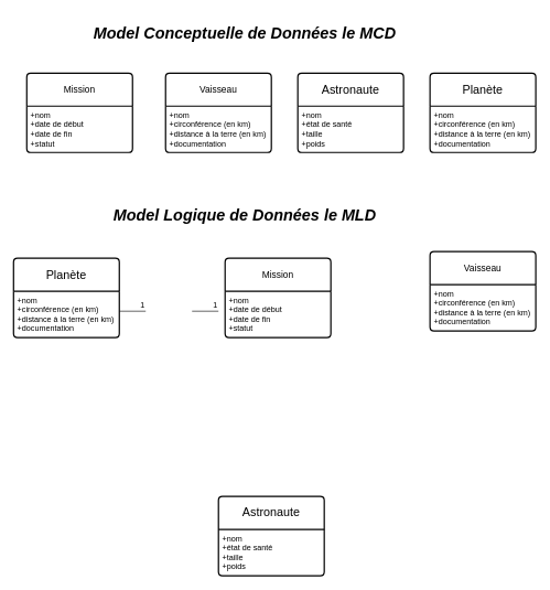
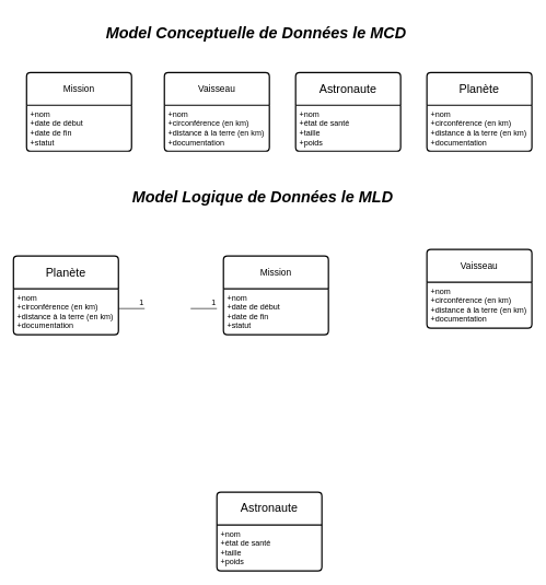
- <mxCell id="10" value="&lt;i&gt;&lt;font style=&quot;font-size: 24px;&quot;&gt;&lt;b&gt;Model Conceptuelle de Données le MCD&lt;/b&gt;&lt;/font&gt;&lt;/i&gt;" style="text;html=1;strokeColor=none;fillColor=none;align=center;verticalAlign=middle;whiteSpace=wrap;rounded=0;" vertex="1" parent="1"><mxGeometry x="30" y="20" width="680" height="60" as="geometry" /></mxCell>
+ <mxCell id="10" value="&lt;i&gt;&lt;font style=&quot;font-size: 24px;&quot;&gt;&lt;b&gt;Model Conceptuelle de Données le MCD&lt;/b&gt;&lt;/font&gt;&lt;/i&gt;" style="text;html=1;strokeColor=none;fillColor=none;align=center;verticalAlign=middle;whiteSpace=wrap;rounded=0;" vertex="1" parent="1"><mxGeometry x="50" y="20" width="680" height="60" as="geometry" /></mxCell>
- <mxCell id="11" value="&lt;i&gt;&lt;font style=&quot;font-size: 24px;&quot;&gt;&lt;b&gt;Model Logique de Données le MLD&lt;/b&gt;&lt;/font&gt;&lt;/i&gt; " style="text;html=1;strokeColor=none;fillColor=none;align=center;verticalAlign=middle;whiteSpace=wrap;rounded=0;" vertex="1" parent="1"><mxGeometry x="30" y="295" width="680" height="60" as="geometry" /></mxCell>
+ <mxCell id="11" value="&lt;i&gt;&lt;font style=&quot;font-size: 24px;&quot;&gt;&lt;b&gt;Model Logique de Données le MLD&lt;/b&gt;&lt;/font&gt;&lt;/i&gt; " style="text;html=1;strokeColor=none;fillColor=none;align=center;verticalAlign=middle;whiteSpace=wrap;rounded=0;" vertex="1" parent="1"><mxGeometry x="60" y="270" width="680" height="60" as="geometry" /></mxCell>
